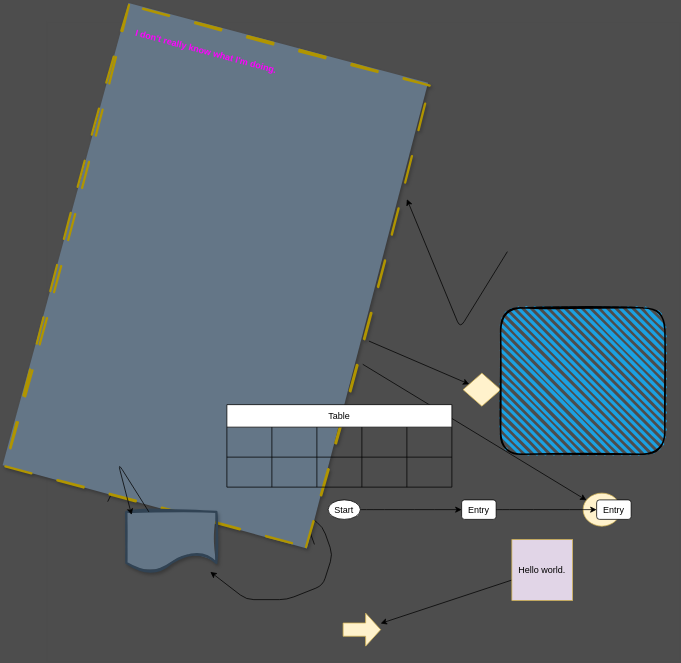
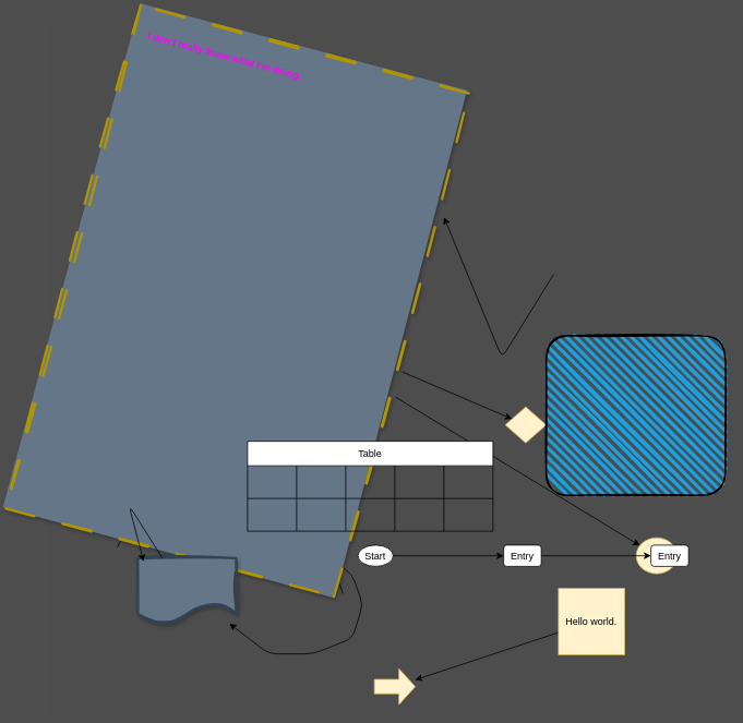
- <mxCell id="8" value="Hello world." style="whiteSpace=wrap;html=1;aspect=fixed;fillColor=#e1d5e7;strokeColor=#d6b656;" parent="1" vertex="1"><mxGeometry x="620" y="690" width="81" height="81" as="geometry" /></mxCell>
+ <mxCell id="8" value="Hello world." style="whiteSpace=wrap;html=1;aspect=fixed;fillColor=#fff2cc;strokeColor=#d6b656;" parent="1" vertex="1"><mxGeometry x="620" y="690" width="81" height="81" as="geometry" /></mxCell>
